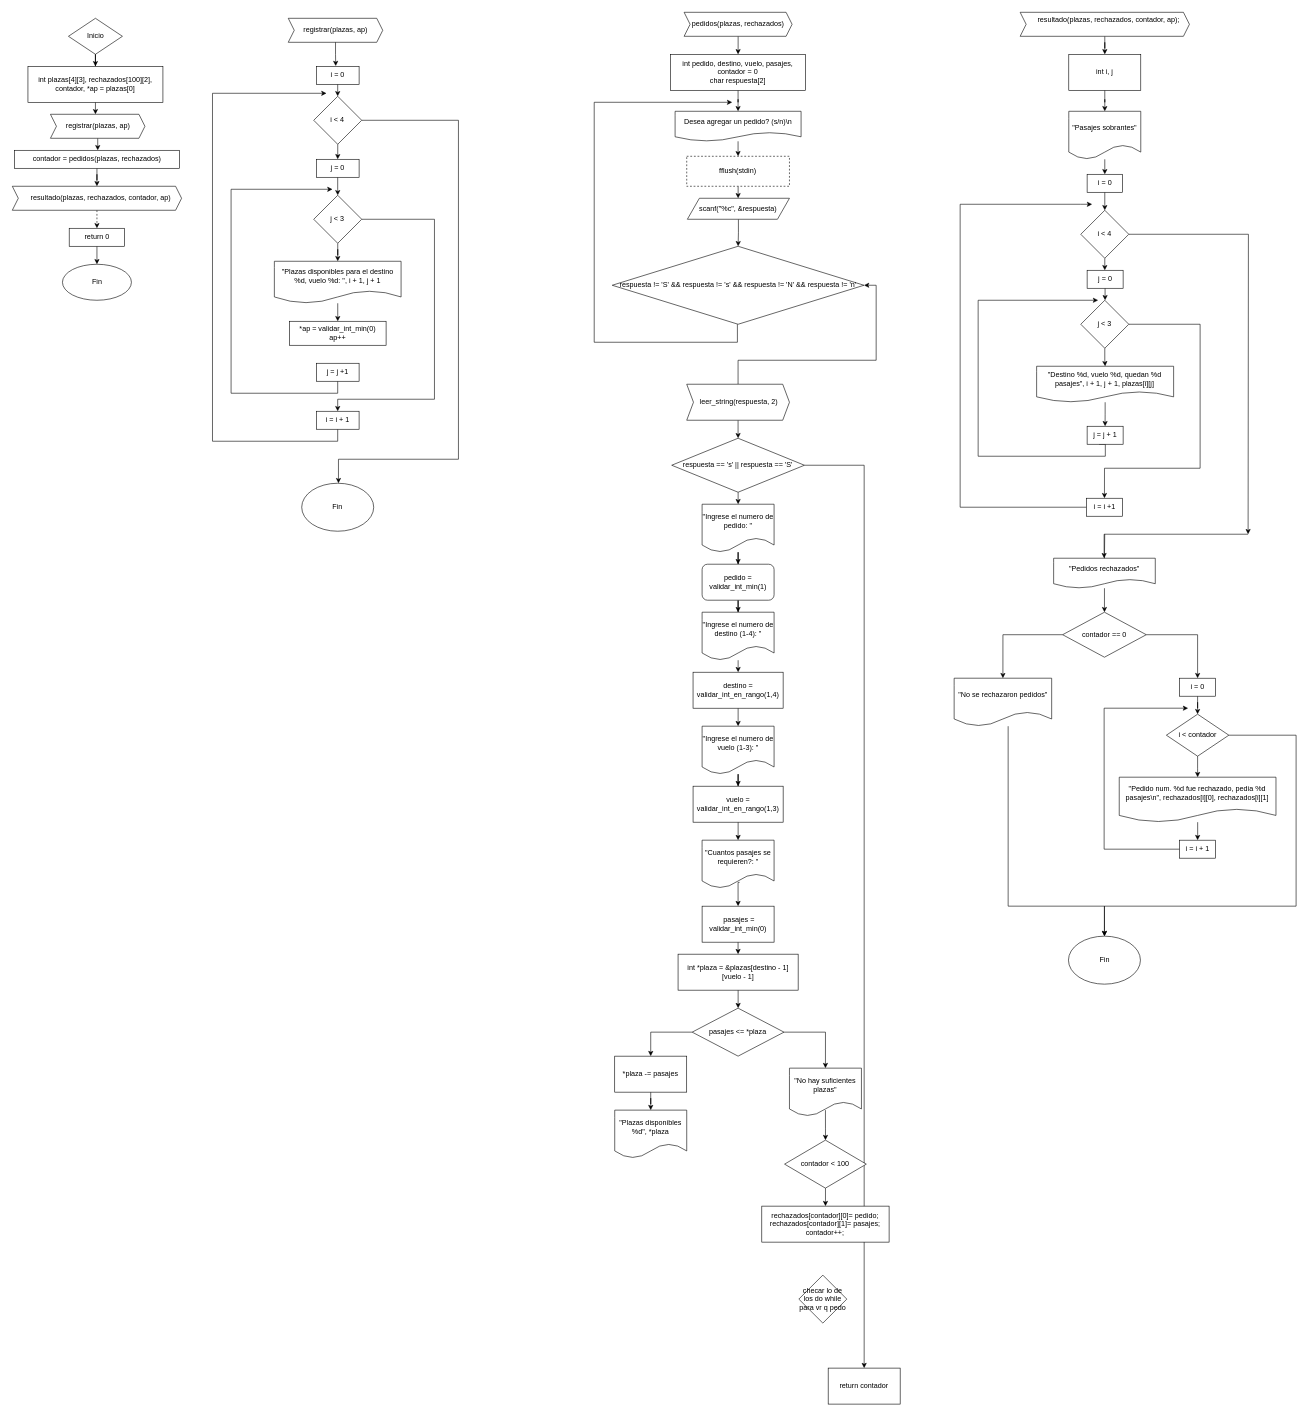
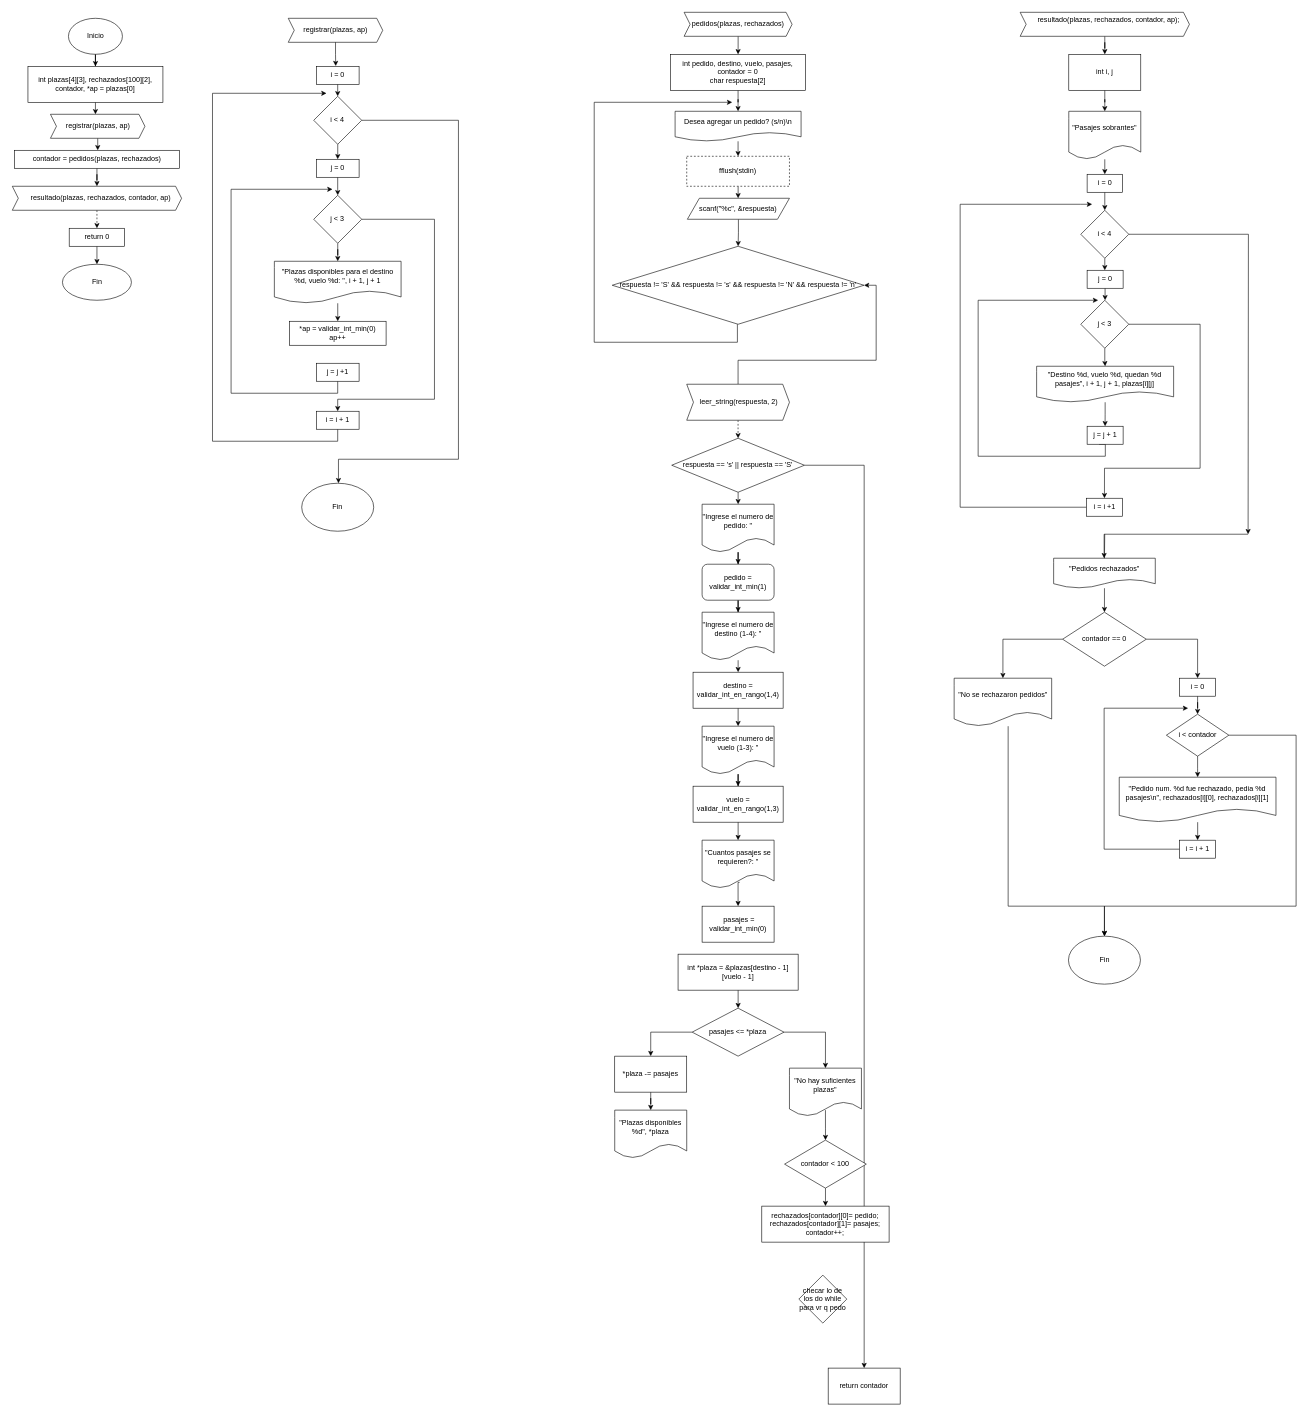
- <mxCell id="3" value="Inicio" style="rhombus;whiteSpace=wrap;html=1;" parent="1" vertex="1"><mxGeometry x="113.59" y="30" width="90" height="60" as="geometry" /></mxCell>
+ <mxCell id="3" value="Inicio" style="ellipse;whiteSpace=wrap;html=1;" parent="1" vertex="1"><mxGeometry x="113.59" y="30" width="90" height="60" as="geometry" /></mxCell>
- <mxCell id="25" value="" style="edgeStyle=orthogonalEdgeStyle;rounded=0;orthogonalLoop=1;jettySize=auto;html=1;" parent="1" source="26" target="29" edge="1"><mxGeometry relative="1" as="geometry" /></mxCell>
+ <mxCell id="25" value="" style="edgeStyle=orthogonalEdgeStyle;rounded=0;orthogonalLoop=1;jettySize=auto;html=1;dashed=1;" parent="1" source="26" target="29" edge="1"><mxGeometry relative="1" as="geometry" /></mxCell>
- <mxCell id="111" value="contador == 0" style="rhombus;whiteSpace=wrap;html=1;" parent="1" vertex="1"><mxGeometry x="1770.81" y="1020" width="139.46" height="75" as="geometry" /></mxCell>
+ <mxCell id="111" value="contador == 0" style="rhombus;whiteSpace=wrap;html=1;" parent="1" vertex="1"><mxGeometry x="1770.81" y="1020" width="139.46" height="90" as="geometry" /></mxCell>
- <mxCell id="44" value="" style="edgeStyle=orthogonalEdgeStyle;rounded=0;orthogonalLoop=1;jettySize=auto;html=1;" parent="1" source="45" target="47" edge="1"><mxGeometry relative="1" as="geometry" /></mxCell>
